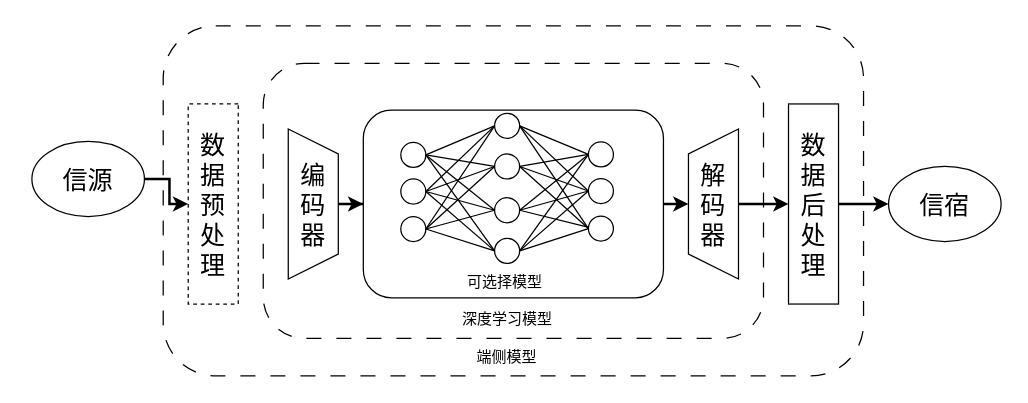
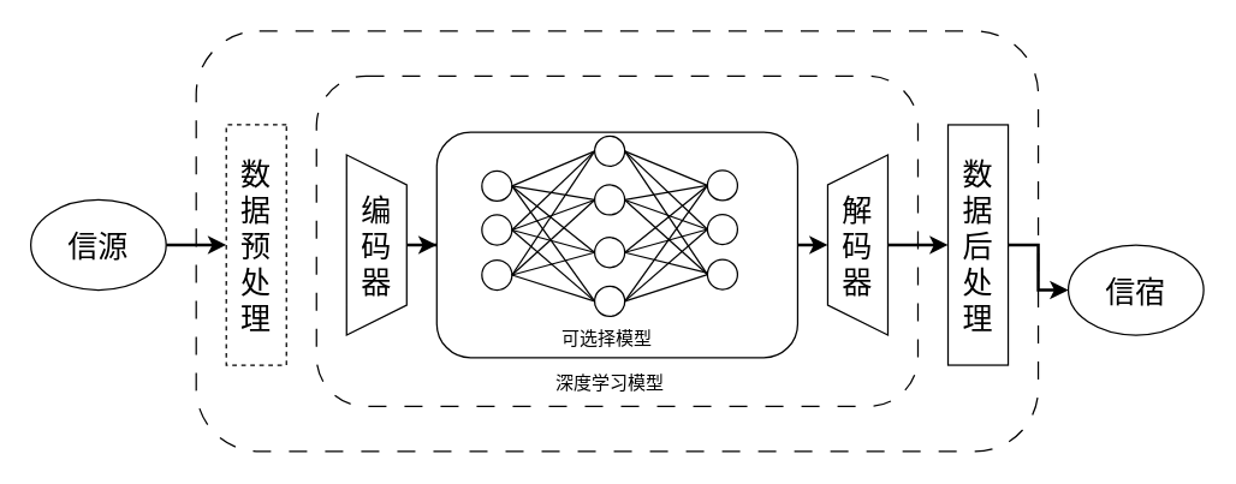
- <mxCell id="6" value="&lt;font style=&quot;font-size: 20px;&quot;&gt;信源&lt;/font&gt;" style="ellipse;whiteSpace=wrap;html=1;aspect=fixed;flipV=1;flipH=1;" vertex="1" parent="1"><mxGeometry x="25" y="112.5" width="90" height="60" as="geometry" /></mxCell>
+ <mxCell id="6" value="&lt;font style=&quot;font-size: 20px;&quot;&gt;信源&lt;/font&gt;" style="ellipse;whiteSpace=wrap;html=1;aspect=fixed;flipV=1;flipH=1;" vertex="1" parent="1"><mxGeometry x="20" y="132.5" width="90" height="60" as="geometry" /></mxCell>
- <mxCell id="16" value="&lt;font style=&quot;font-size: 20px;&quot;&gt;信宿&lt;/font&gt;" style="ellipse;whiteSpace=wrap;html=1;aspect=fixed;flipV=1;flipH=1;" vertex="1" parent="1"><mxGeometry x="710" y="132.5" width="90" height="60" as="geometry" /></mxCell>
+ <mxCell id="16" value="&lt;font style=&quot;font-size: 20px;&quot;&gt;信宿&lt;/font&gt;" style="ellipse;whiteSpace=wrap;html=1;aspect=fixed;flipV=1;flipH=1;" vertex="1" parent="1"><mxGeometry x="710" y="162.5" width="90" height="60" as="geometry" /></mxCell>
- <mxCell id="50" value="端侧模型" style="text;html=1;align=center;verticalAlign=middle;whiteSpace=wrap;rounded=0;" vertex="1" parent="1"><mxGeometry x="375" y="270" width="60" height="30" as="geometry" /></mxCell>
